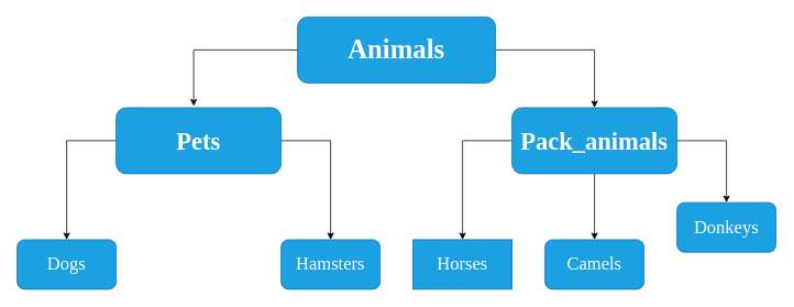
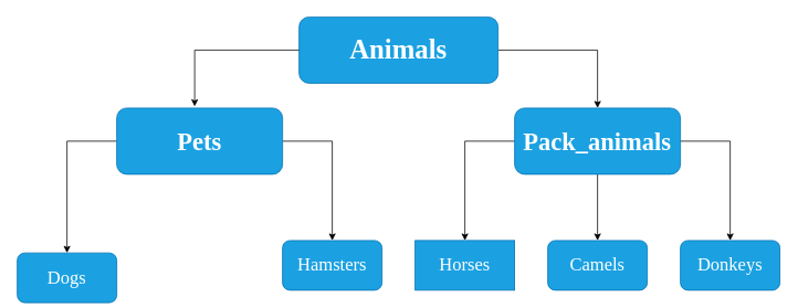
- <mxCell id="12" value="Donkeys" style="rounded=1;whiteSpace=wrap;html=1;fillColor=#1ba1e2;fontColor=#ffffff;strokeColor=#006EAF;fontFamily=Times New Roman;fontSize=22;" vertex="1" parent="1"><mxGeometry x="820" y="245" width="120" height="60" as="geometry" /></mxCell>
+ <mxCell id="12" value="Donkeys" style="rounded=1;whiteSpace=wrap;html=1;fillColor=#1ba1e2;fontColor=#ffffff;strokeColor=#006EAF;fontFamily=Times New Roman;fontSize=22;" vertex="1" parent="1"><mxGeometry x="820" y="290" width="120" height="60" as="geometry" /></mxCell>
- <mxCell id="11" value="Dogs" style="rounded=1;whiteSpace=wrap;html=1;fillColor=#1ba1e2;fontColor=#ffffff;strokeColor=#006EAF;fontFamily=Times New Roman;fontSize=22;" vertex="1" parent="1"><mxGeometry x="20" y="290" width="120" height="60" as="geometry" /></mxCell>
+ <mxCell id="11" value="Dogs" style="rounded=1;whiteSpace=wrap;html=1;fillColor=#1ba1e2;fontColor=#ffffff;strokeColor=#006EAF;fontFamily=Times New Roman;fontSize=22;" vertex="1" parent="1"><mxGeometry x="20" y="305" width="120" height="60" as="geometry" /></mxCell>
